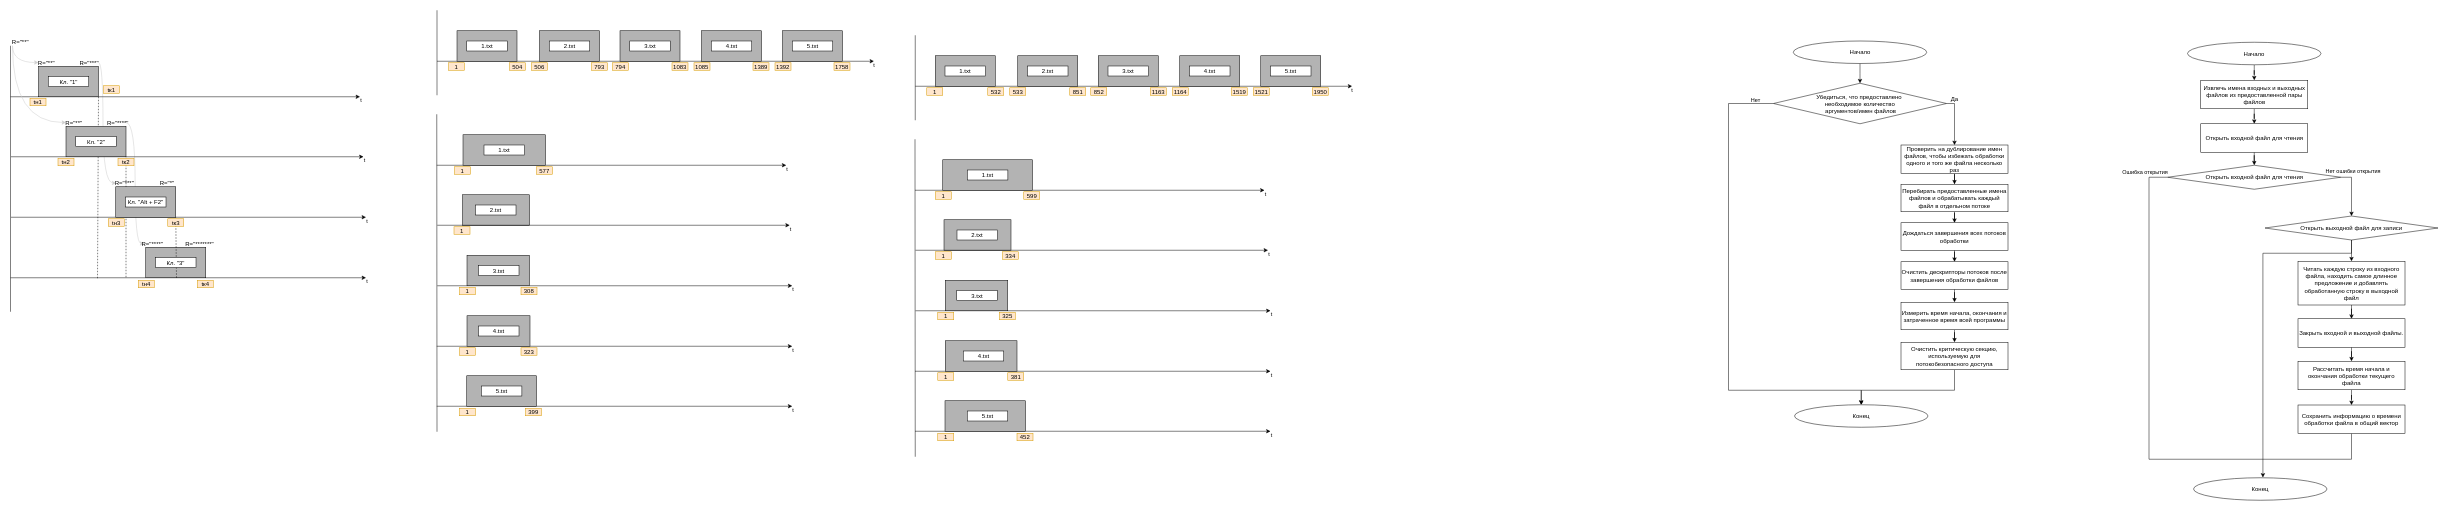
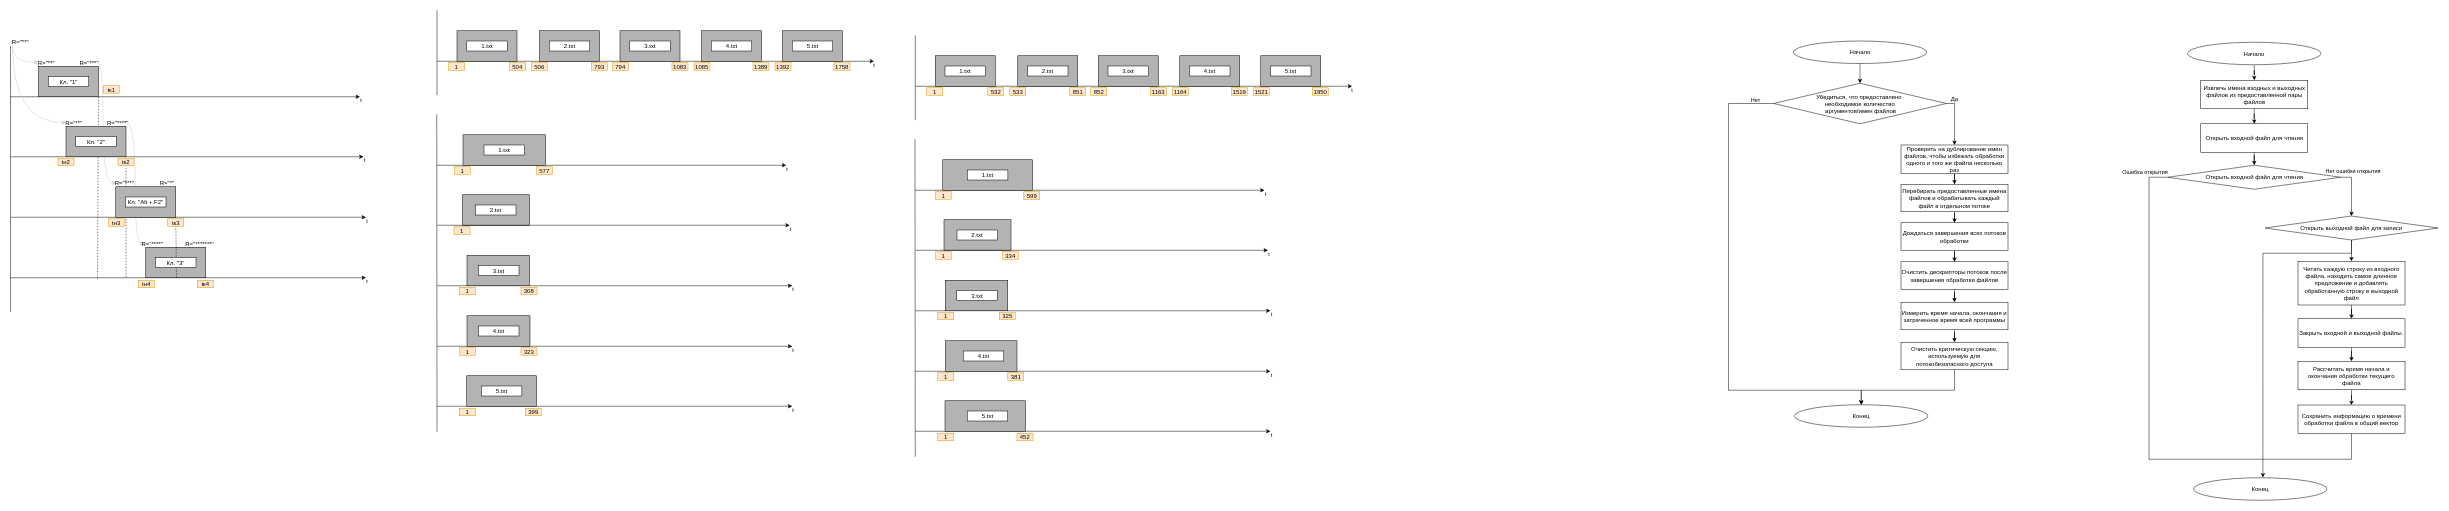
- <mxCell id="30" value="tн1" style="text;html=1;align=center;verticalAlign=middle;whiteSpace=wrap;rounded=0;fillColor=#ffe6cc;strokeColor=#d79b00;" parent="1" vertex="1"><mxGeometry x="59" y="196" width="32" height="15" as="geometry" /></mxCell>
